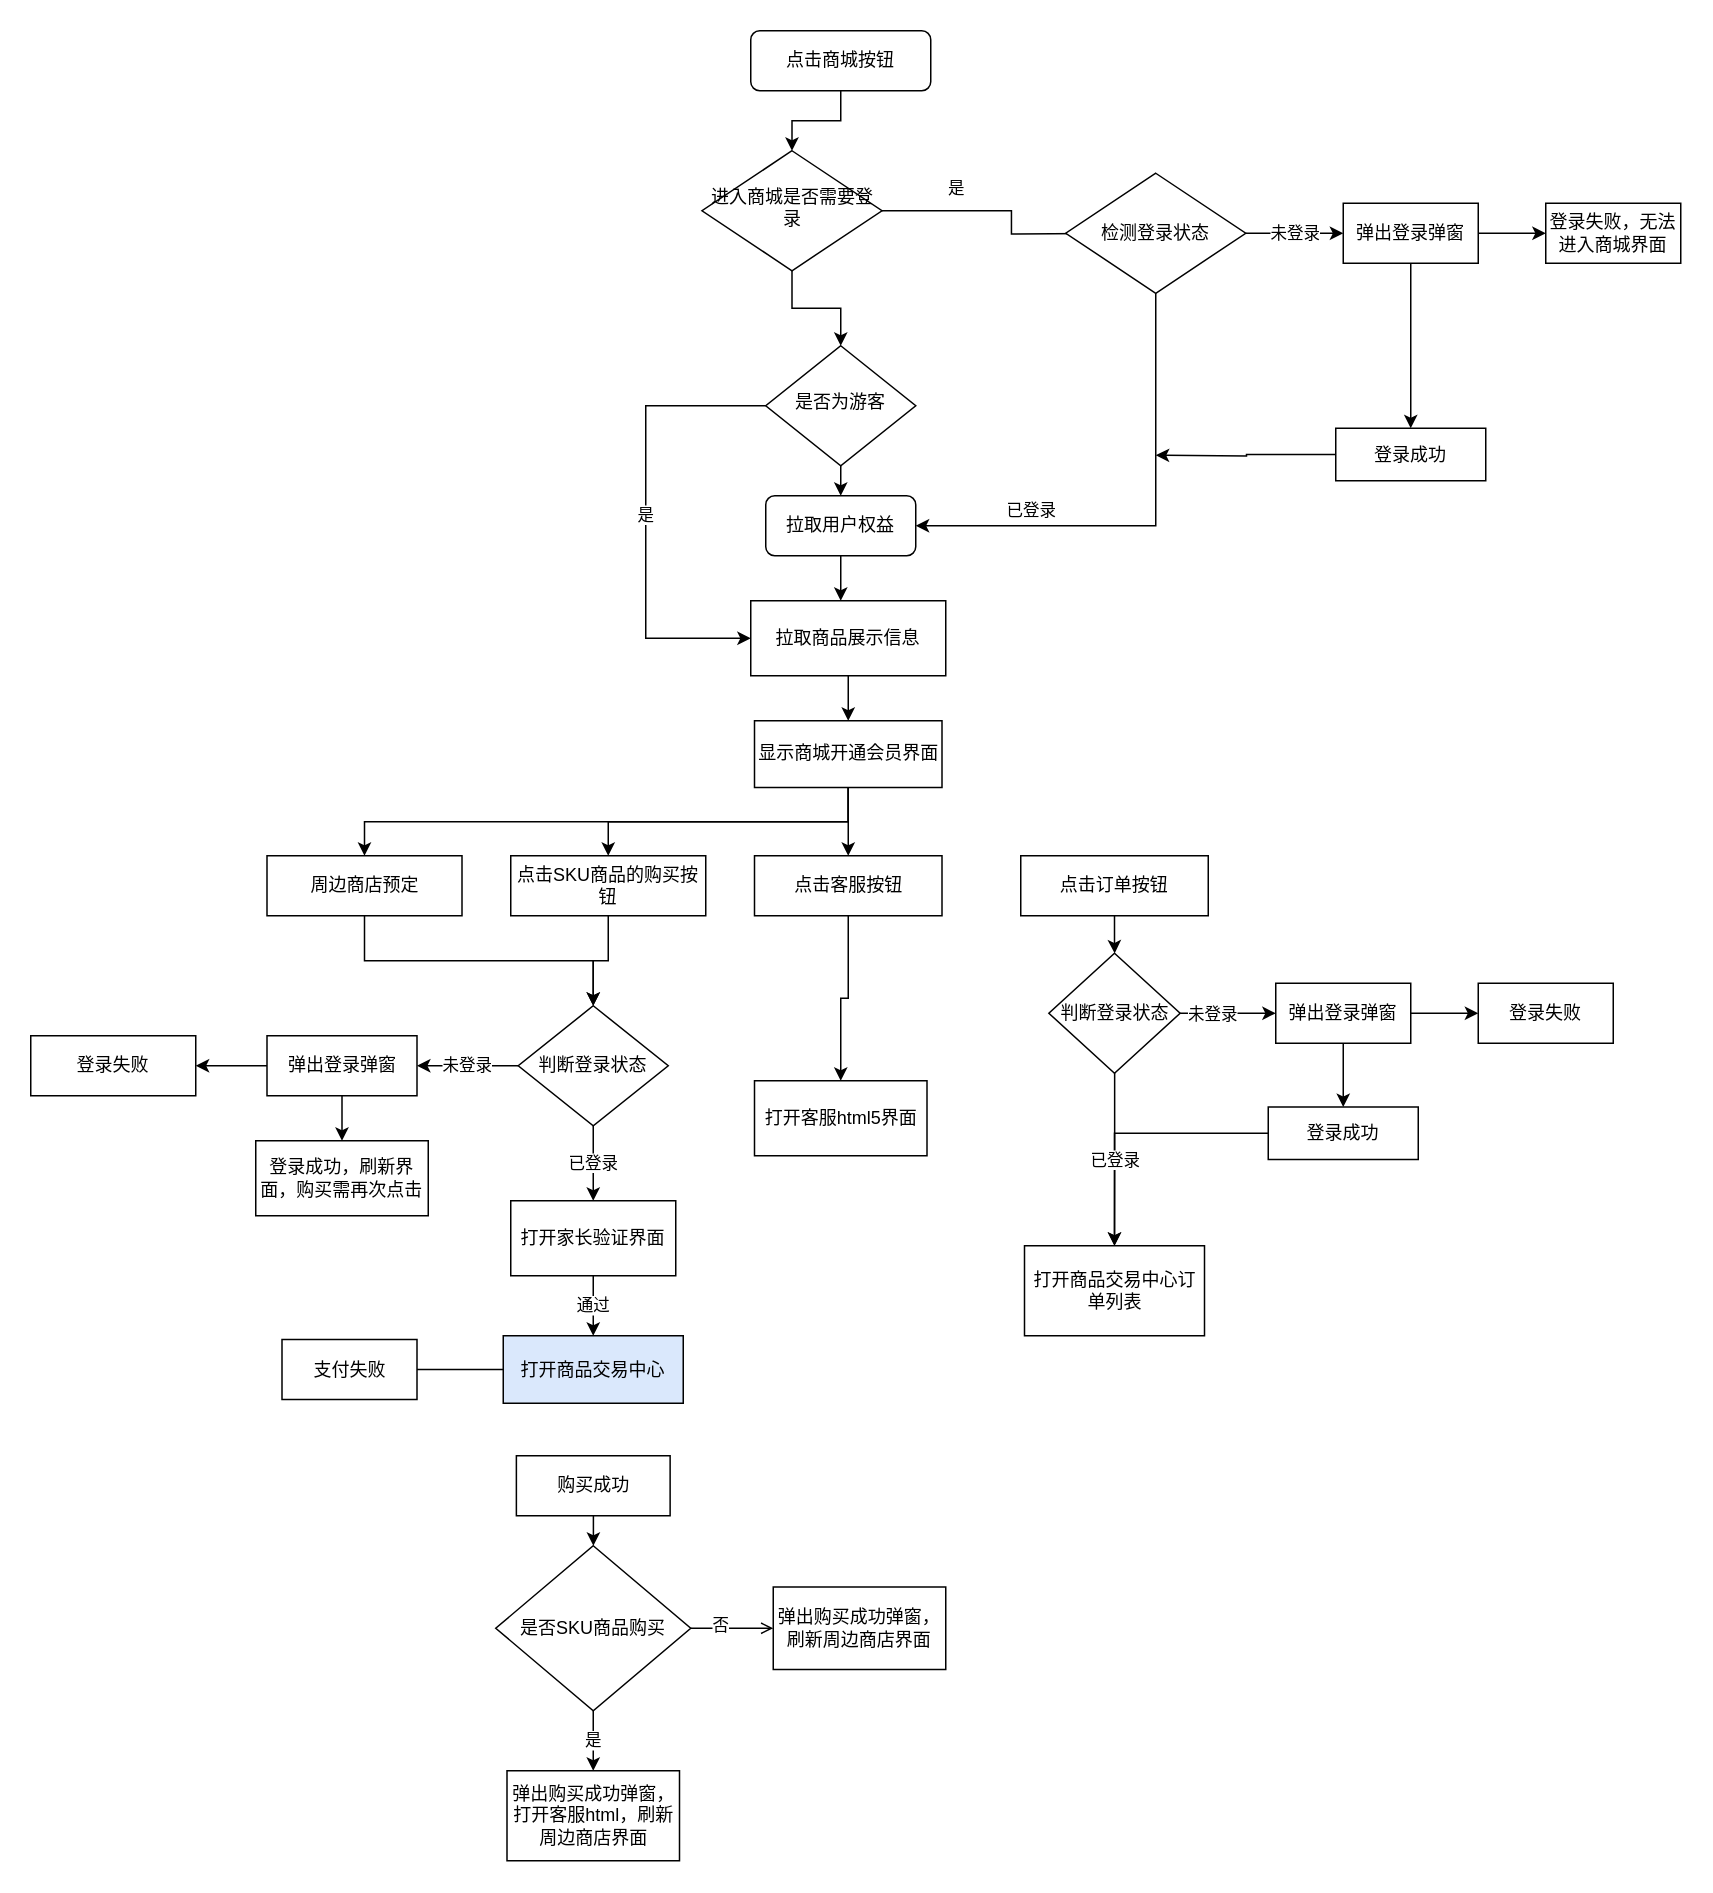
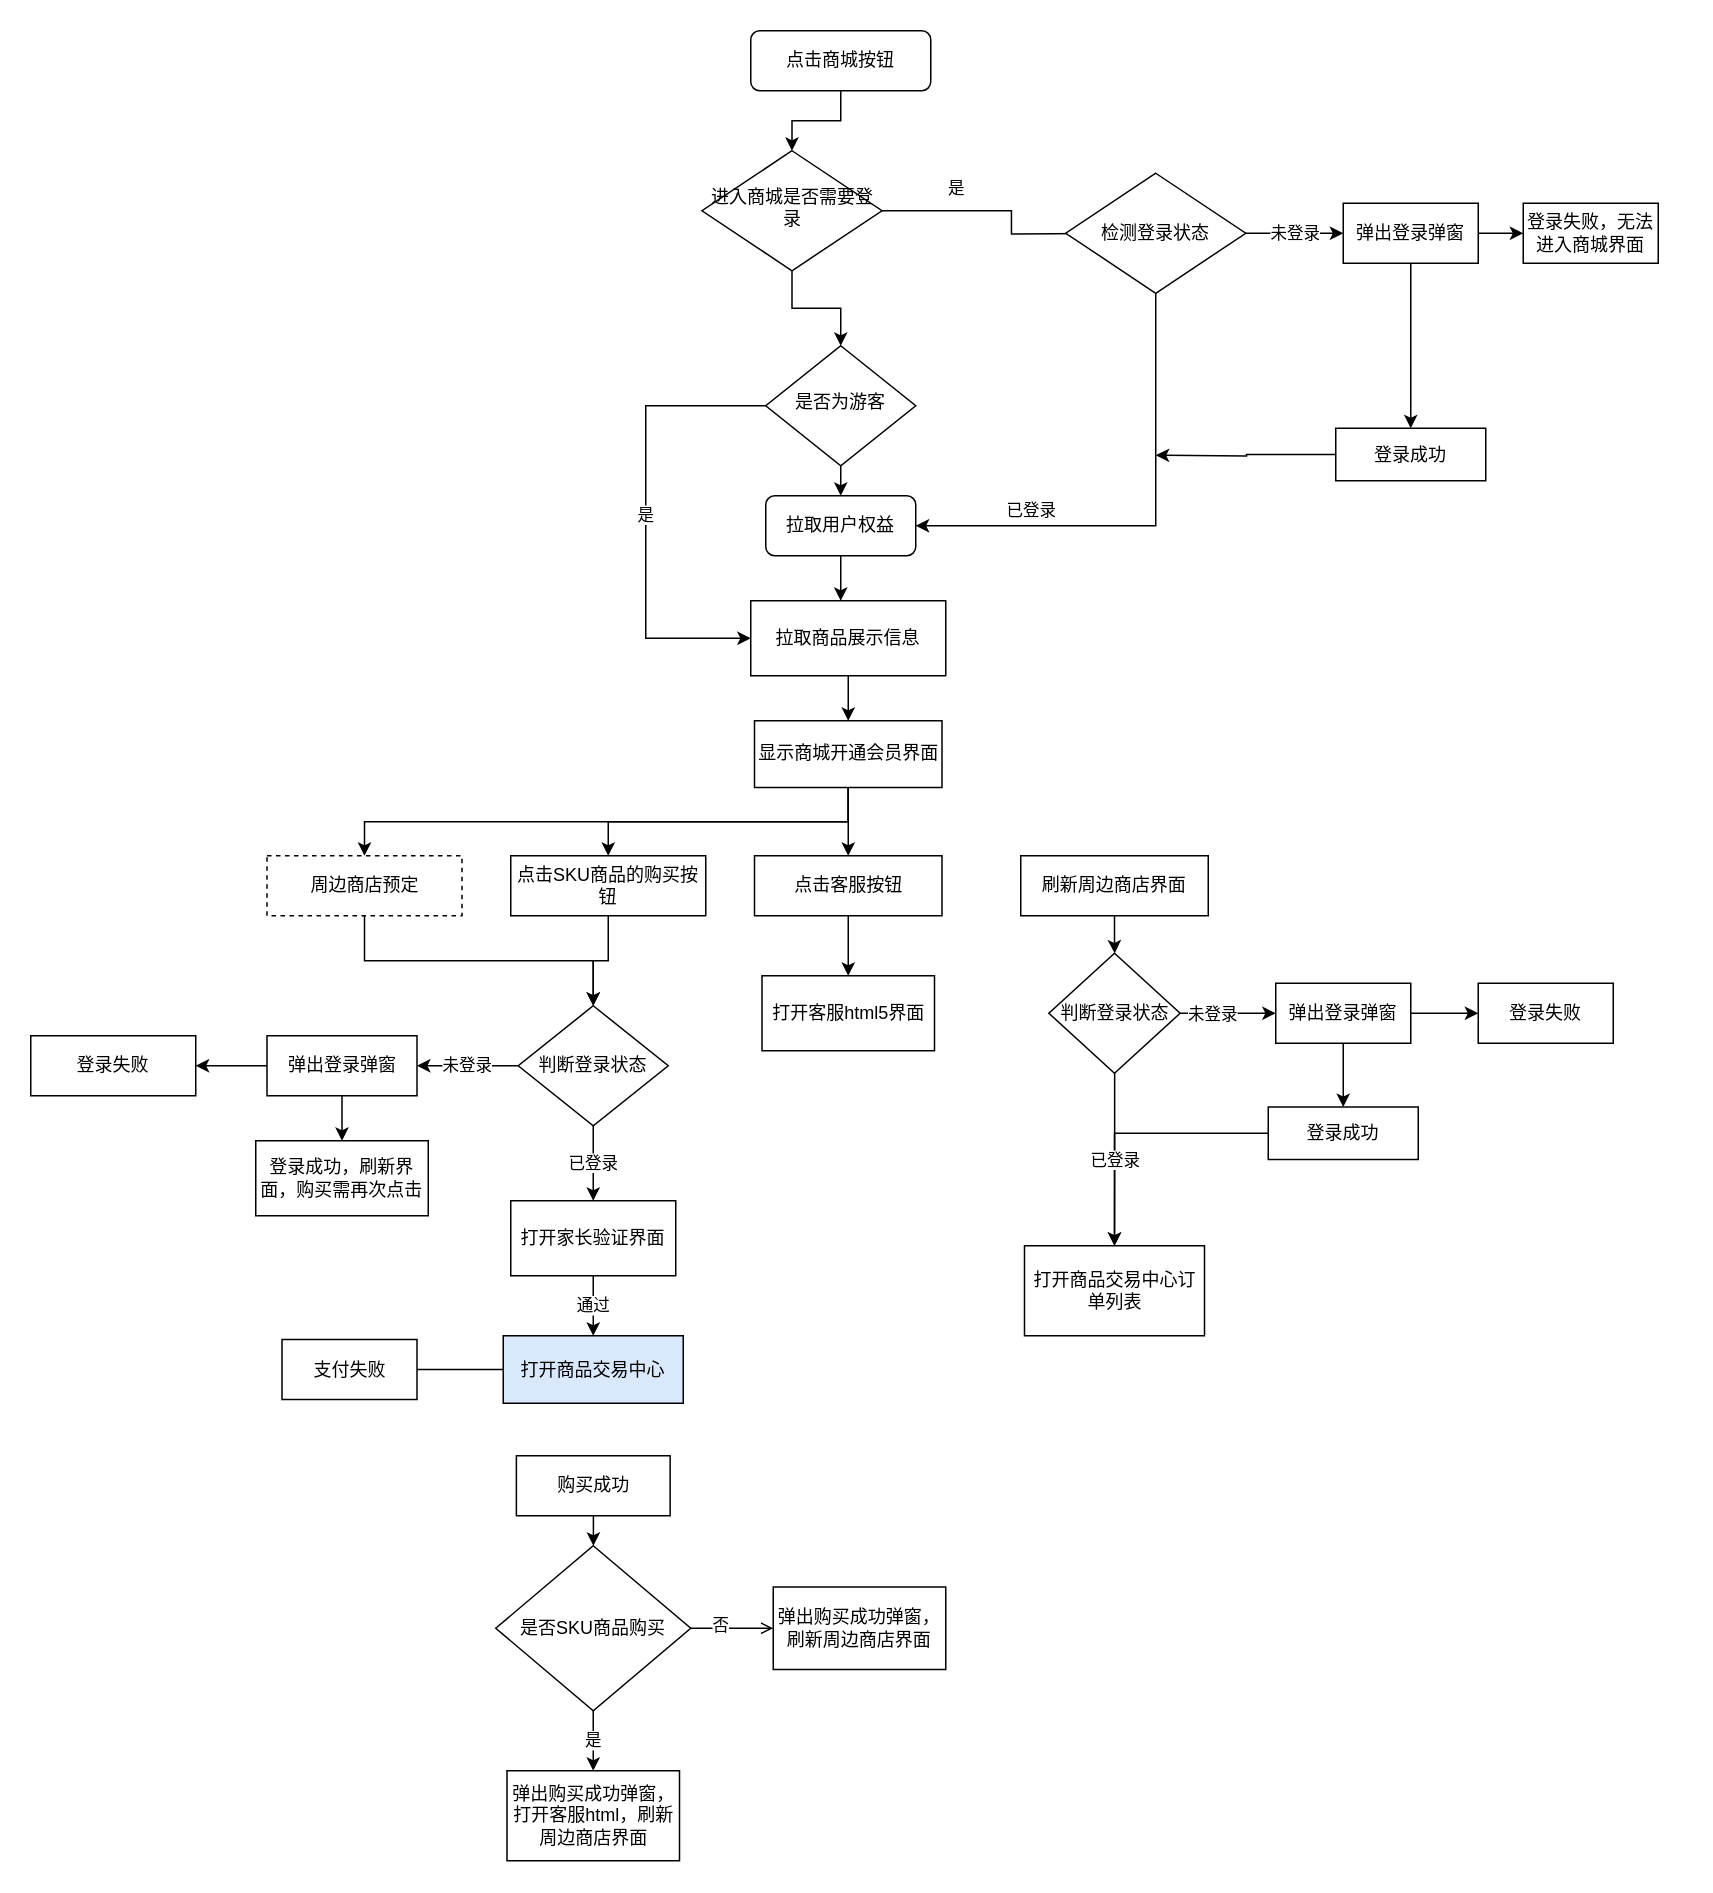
- <mxCell id="20" value="登录失败，无法进入商城界面" style="whiteSpace=wrap;html=1;" vertex="1" parent="1"><mxGeometry x="1030" y="135" width="90" height="40" as="geometry" /></mxCell>
+ <mxCell id="20" value="登录失败，无法进入商城界面" style="whiteSpace=wrap;html=1;" vertex="1" parent="1"><mxGeometry x="1015" y="135" width="90" height="40" as="geometry" /></mxCell>
- <mxCell id="60" value="周边商店预定" style="whiteSpace=wrap;html=1;" vertex="1" parent="1"><mxGeometry x="177.5" y="570" width="130" height="40" as="geometry" /></mxCell>
+ <mxCell id="60" value="周边商店预定" style="whiteSpace=wrap;html=1;dashed=1;" vertex="1" parent="1"><mxGeometry x="177.5" y="570" width="130" height="40" as="geometry" /></mxCell>
- <mxCell id="47" value="点击订单按钮" style="whiteSpace=wrap;html=1;" vertex="1" parent="1"><mxGeometry x="680" y="570" width="125" height="40" as="geometry" /></mxCell>
+ <mxCell id="47" value="刷新周边商店界面" style="whiteSpace=wrap;html=1;" vertex="1" parent="1"><mxGeometry x="680" y="570" width="125" height="40" as="geometry" /></mxCell>
- <mxCell id="45" value="打开客服html5界面" style="whiteSpace=wrap;html=1;" vertex="1" parent="1"><mxGeometry x="502.5" y="720" width="115" height="50" as="geometry" /></mxCell>
+ <mxCell id="45" value="打开客服html5界面" style="whiteSpace=wrap;html=1;" vertex="1" parent="1"><mxGeometry x="507.5" y="650" width="115" height="50" as="geometry" /></mxCell>
